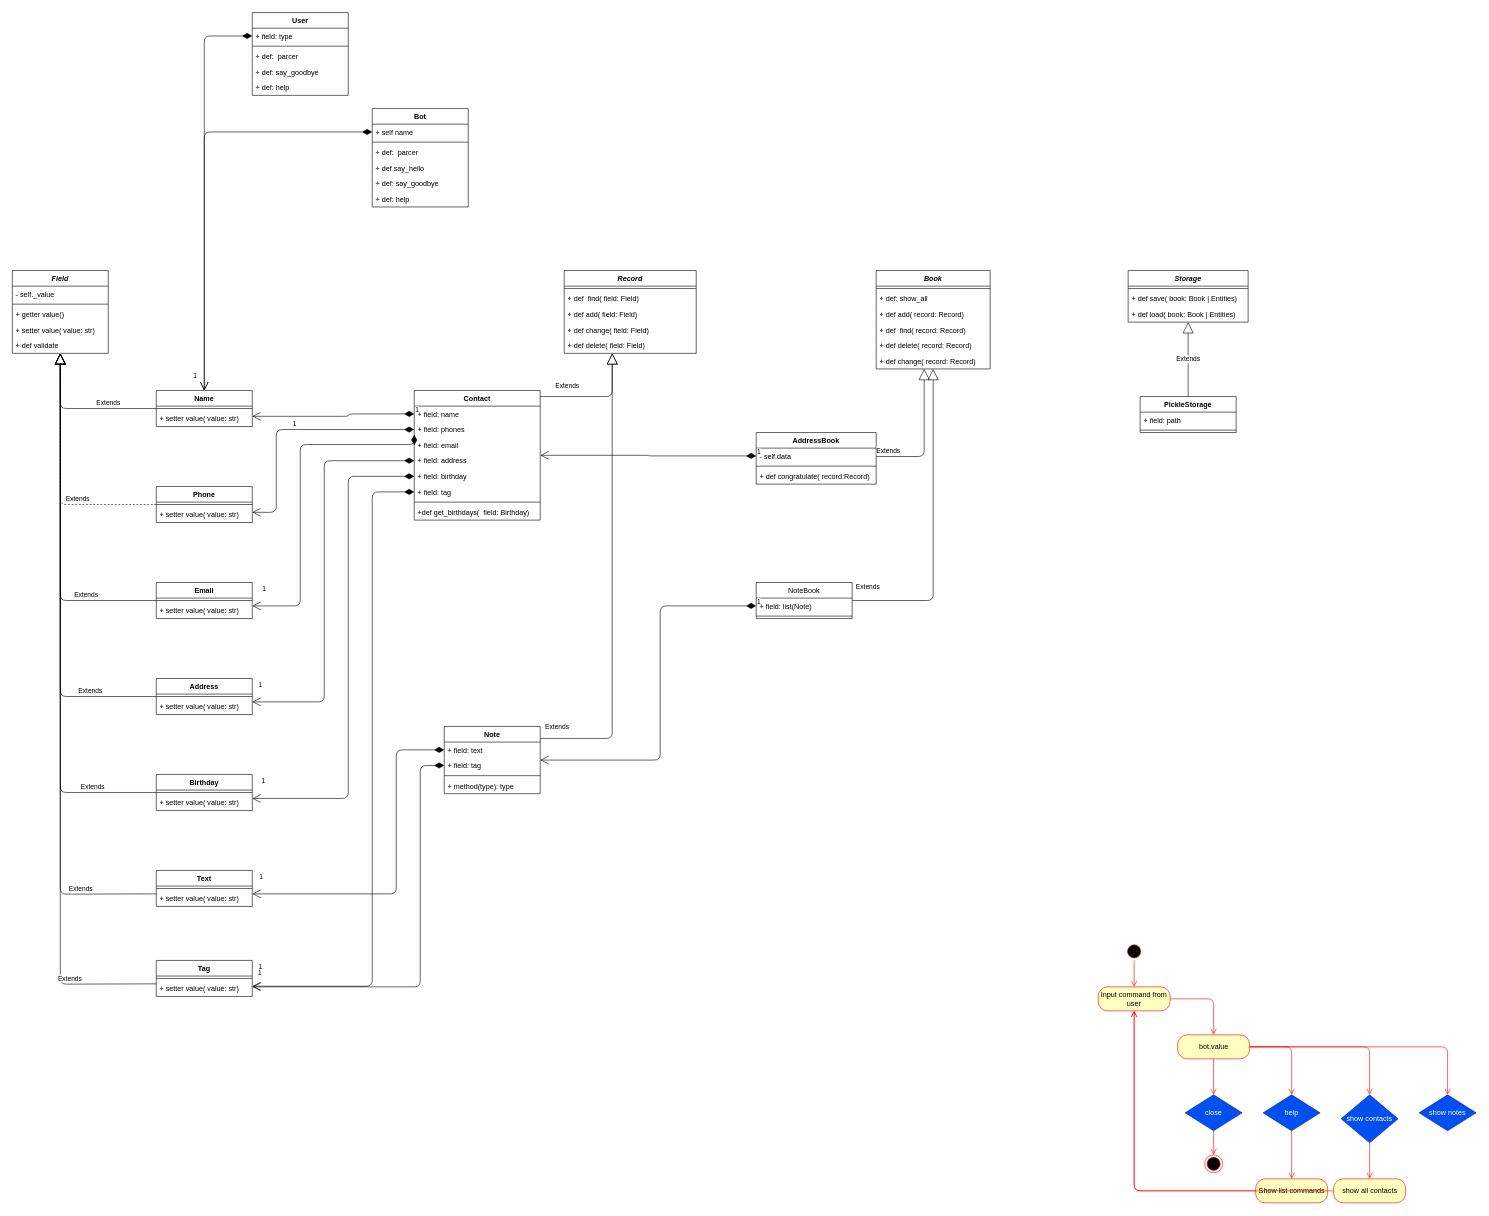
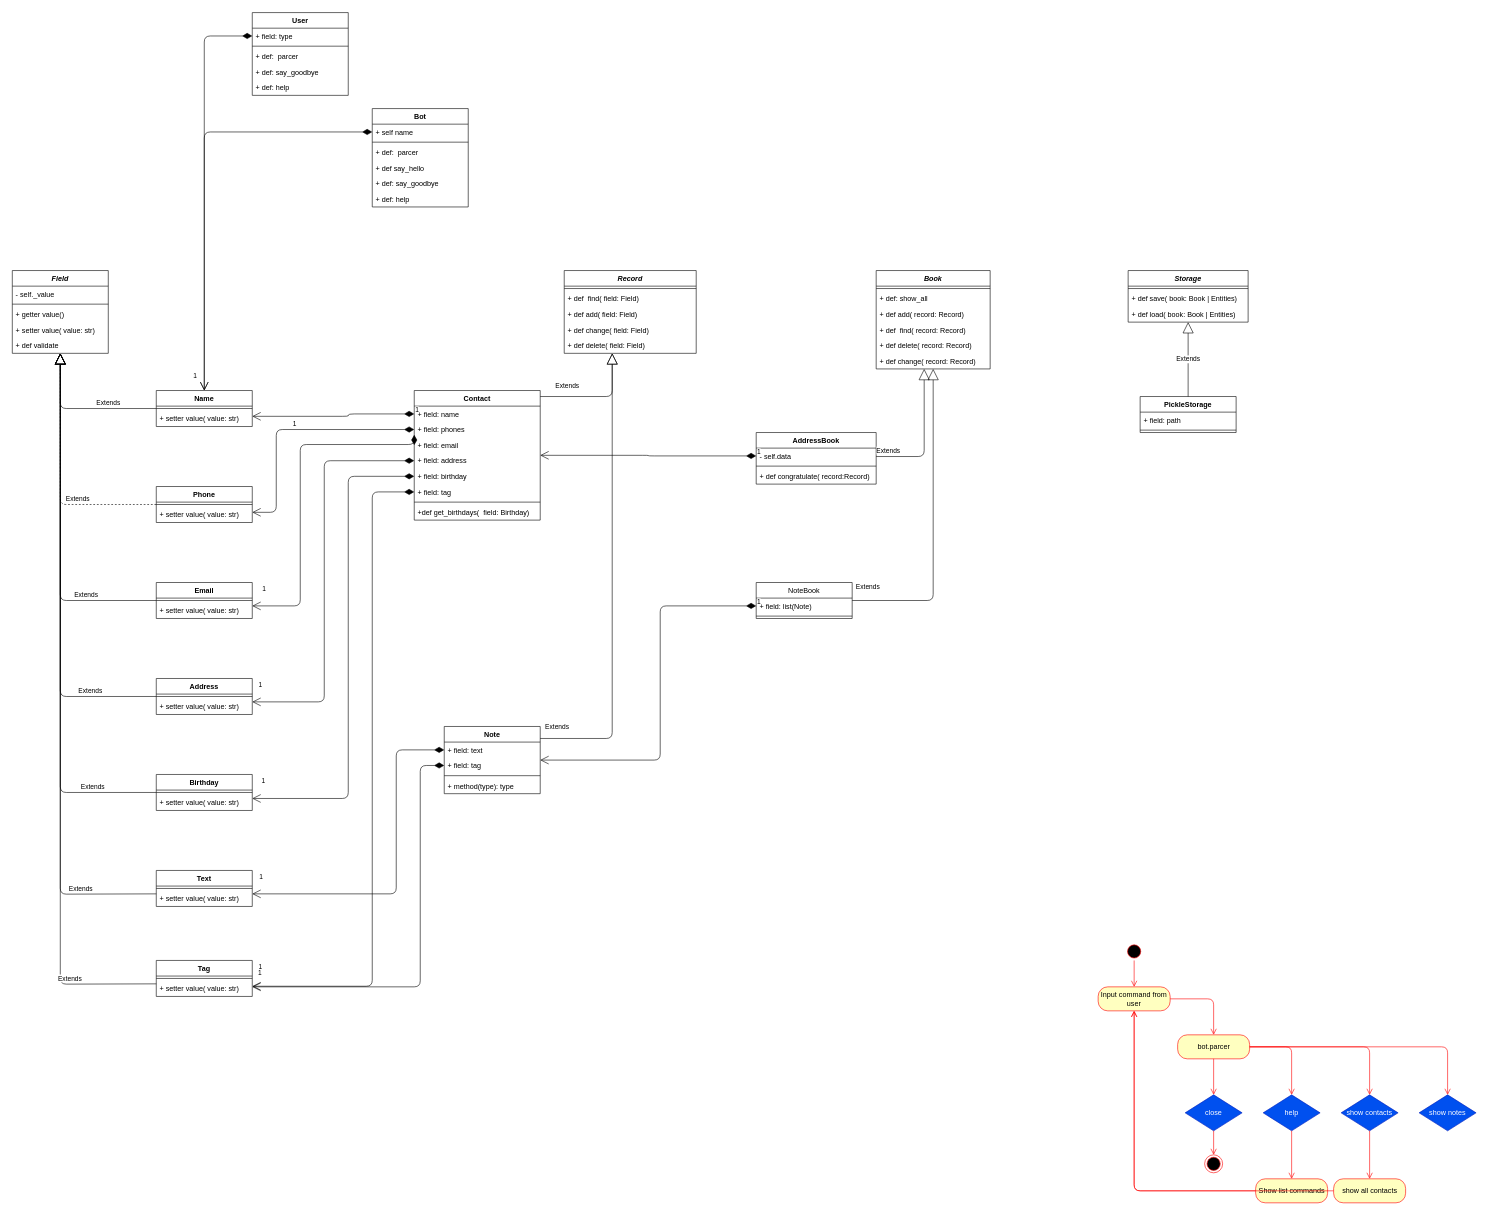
- <mxCell id="88" value="bot.value" style="rounded=1;whiteSpace=wrap;html=1;arcSize=40;fontColor=#000000;fillColor=#ffffc0;strokeColor=#ff0000;" parent="1" vertex="1"><mxGeometry x="1962.5" y="1724" width="120" height="40" as="geometry" /></mxCell>
+ <mxCell id="88" value="bot.parcer" style="rounded=1;whiteSpace=wrap;html=1;arcSize=40;fontColor=#000000;fillColor=#ffffc0;strokeColor=#ff0000;" parent="1" vertex="1"><mxGeometry x="1962.5" y="1724" width="120" height="40" as="geometry" /></mxCell>
- <mxCell id="95" value="show contacts" style="rhombus;whiteSpace=wrap;html=1;fillColor=#0050ef;strokeColor=#001DBC;fontColor=#ffffff;" parent="1" vertex="1"><mxGeometry x="2235" y="1824" width="95" height="80" as="geometry" /></mxCell>
+ <mxCell id="95" value="show contacts" style="rhombus;whiteSpace=wrap;html=1;fillColor=#0050ef;strokeColor=#001DBC;fontColor=#ffffff;" parent="1" vertex="1"><mxGeometry x="2235" y="1824" width="95" height="60" as="geometry" /></mxCell>
